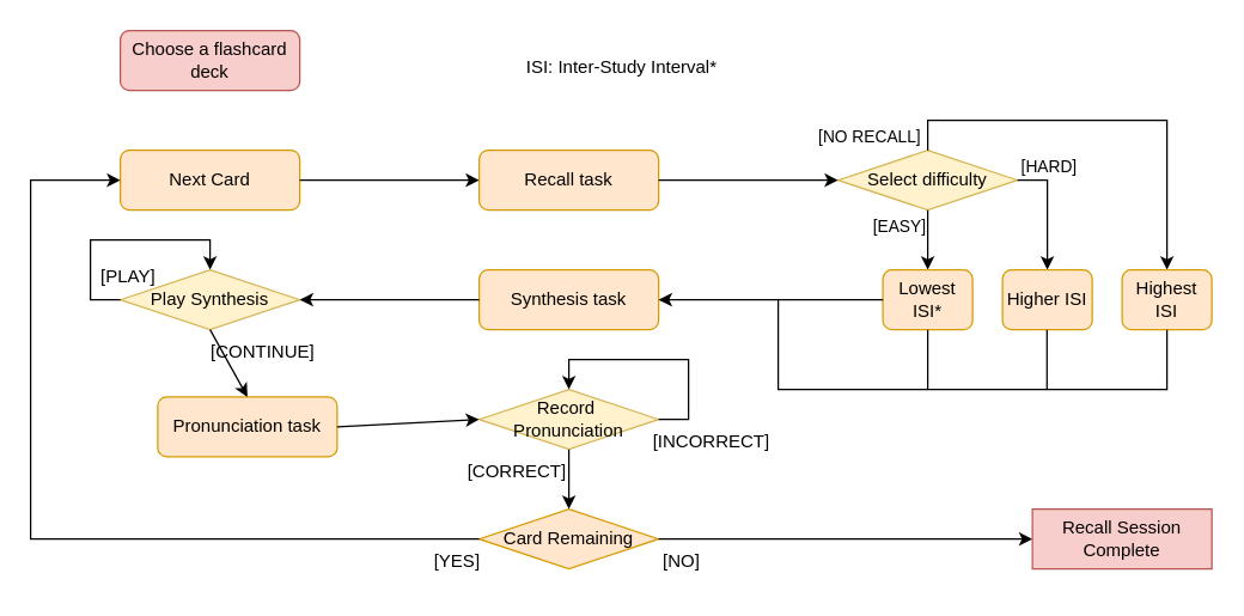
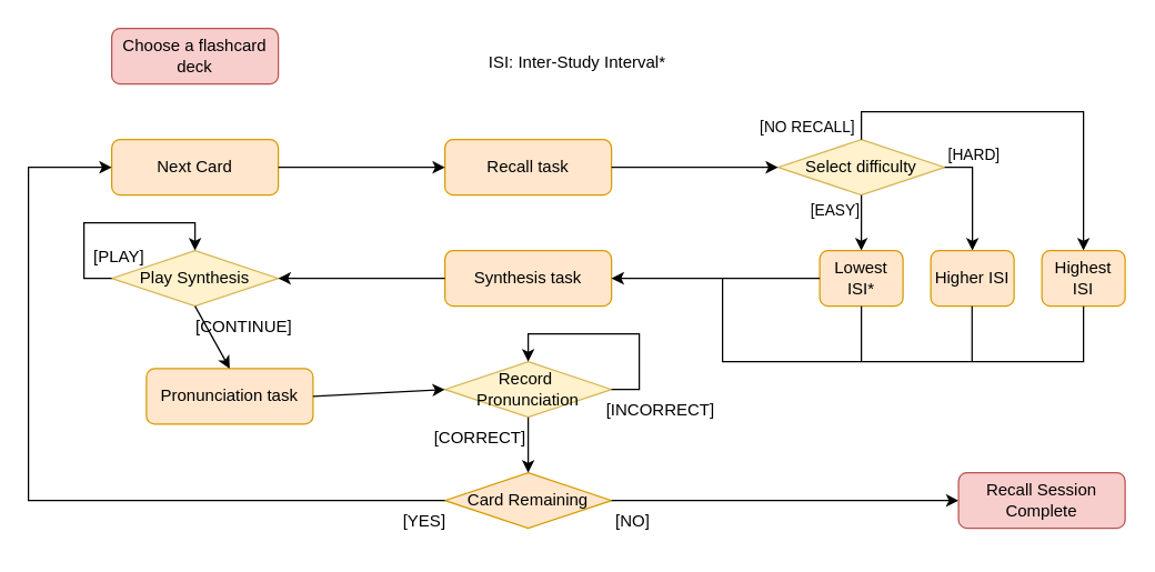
- <mxCell id="39" value="Recall Session Complete" style="whiteSpace=wrap;html=1;fillColor=#F8CECC;strokeColor=#b85450;rounded=0;" parent="1" vertex="1"><mxGeometry x="690" y="340" width="120" height="40" as="geometry" /></mxCell>
+ <mxCell id="39" value="Recall Session Complete" style="rounded=1;whiteSpace=wrap;html=1;fillColor=#F8CECC;strokeColor=#b85450;" parent="1" vertex="1"><mxGeometry x="690" y="340" width="120" height="40" as="geometry" /></mxCell>
